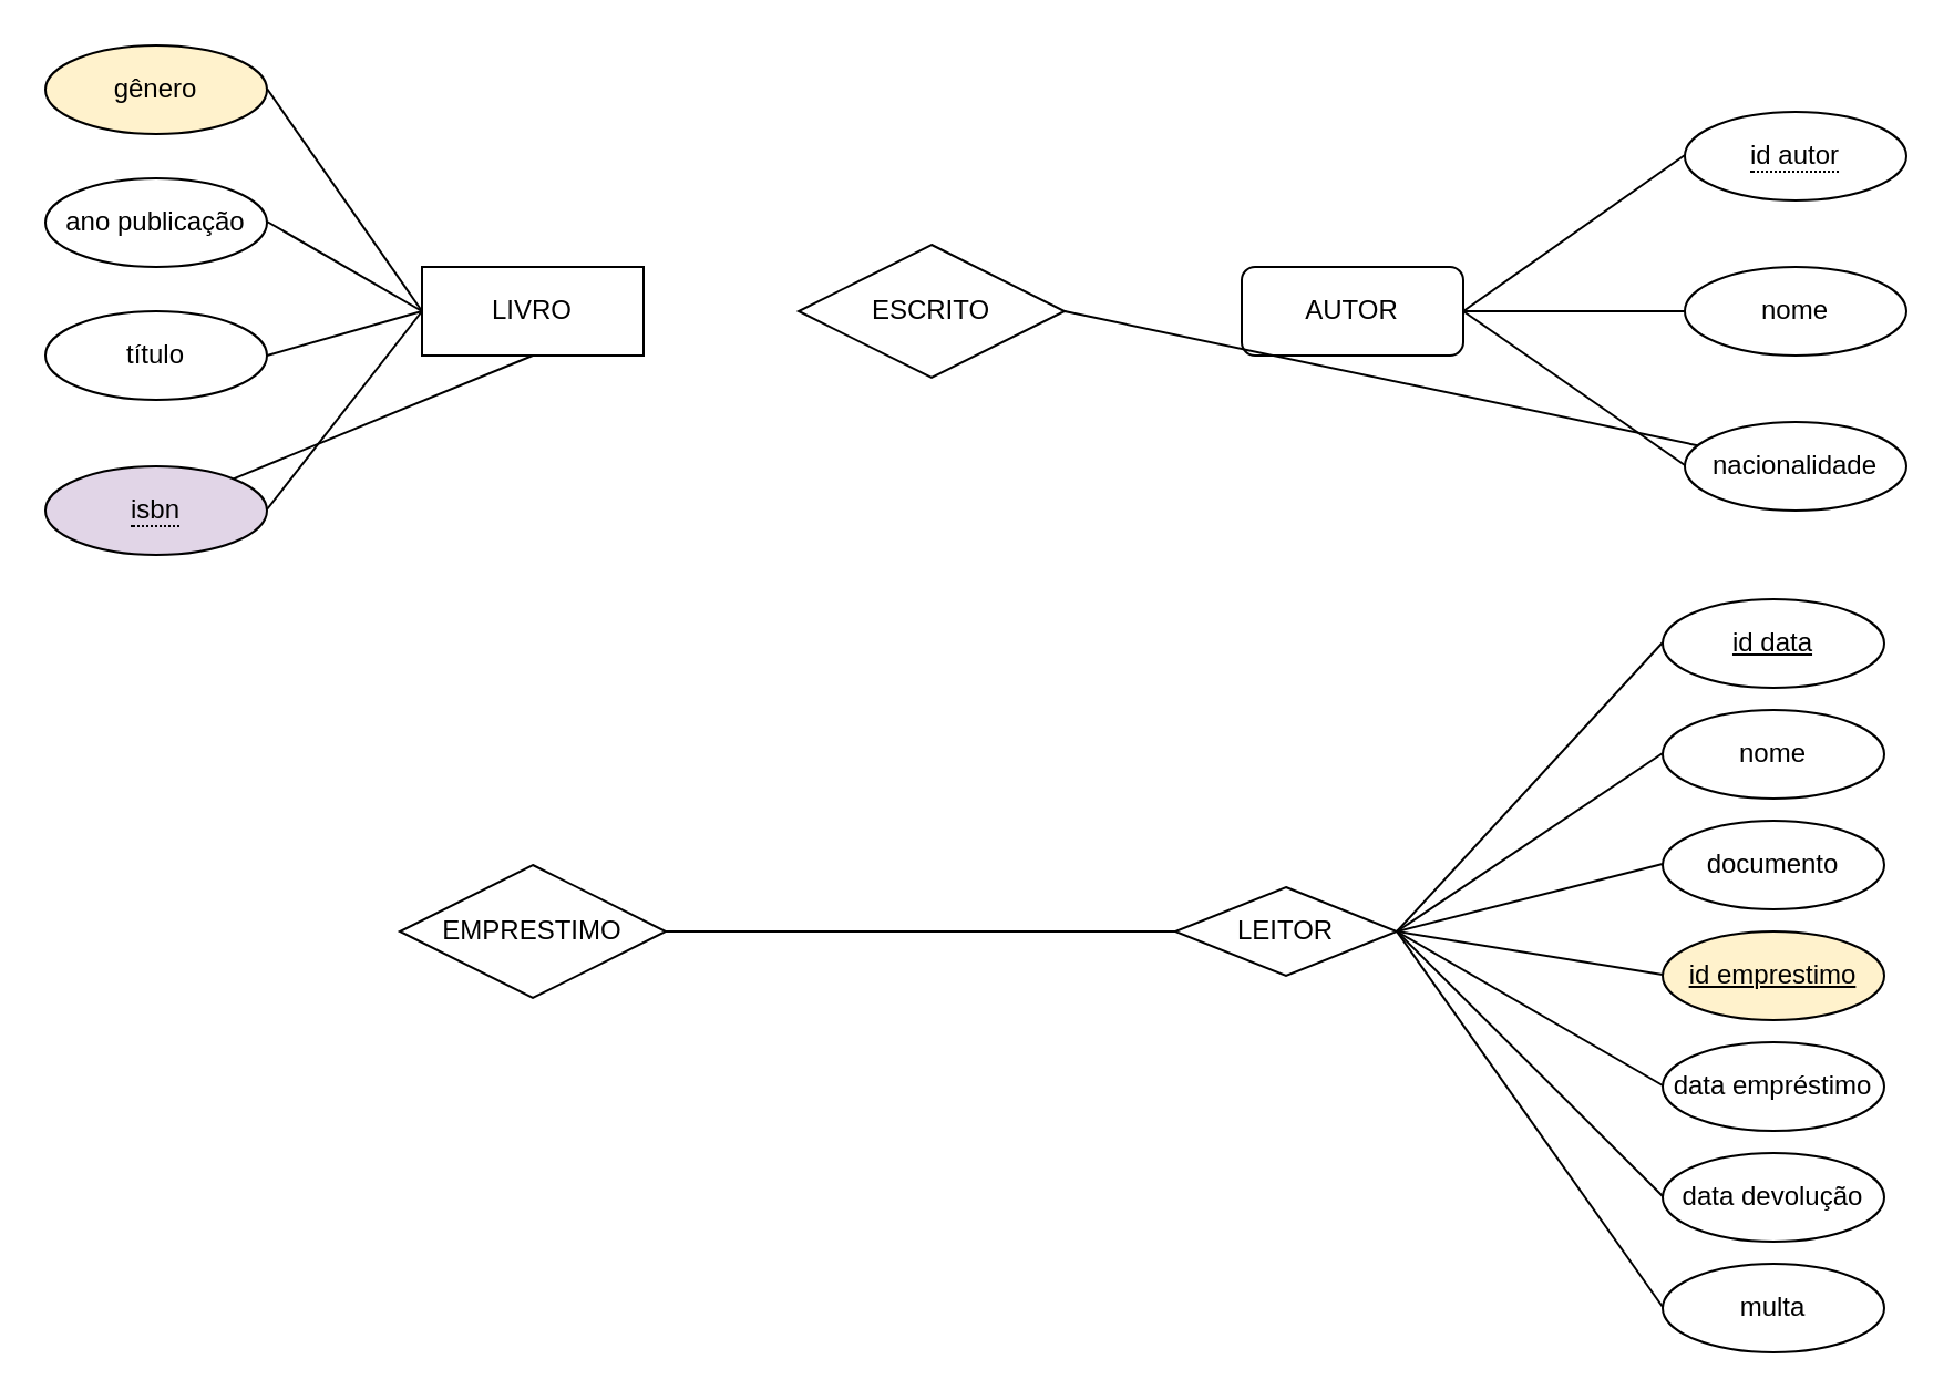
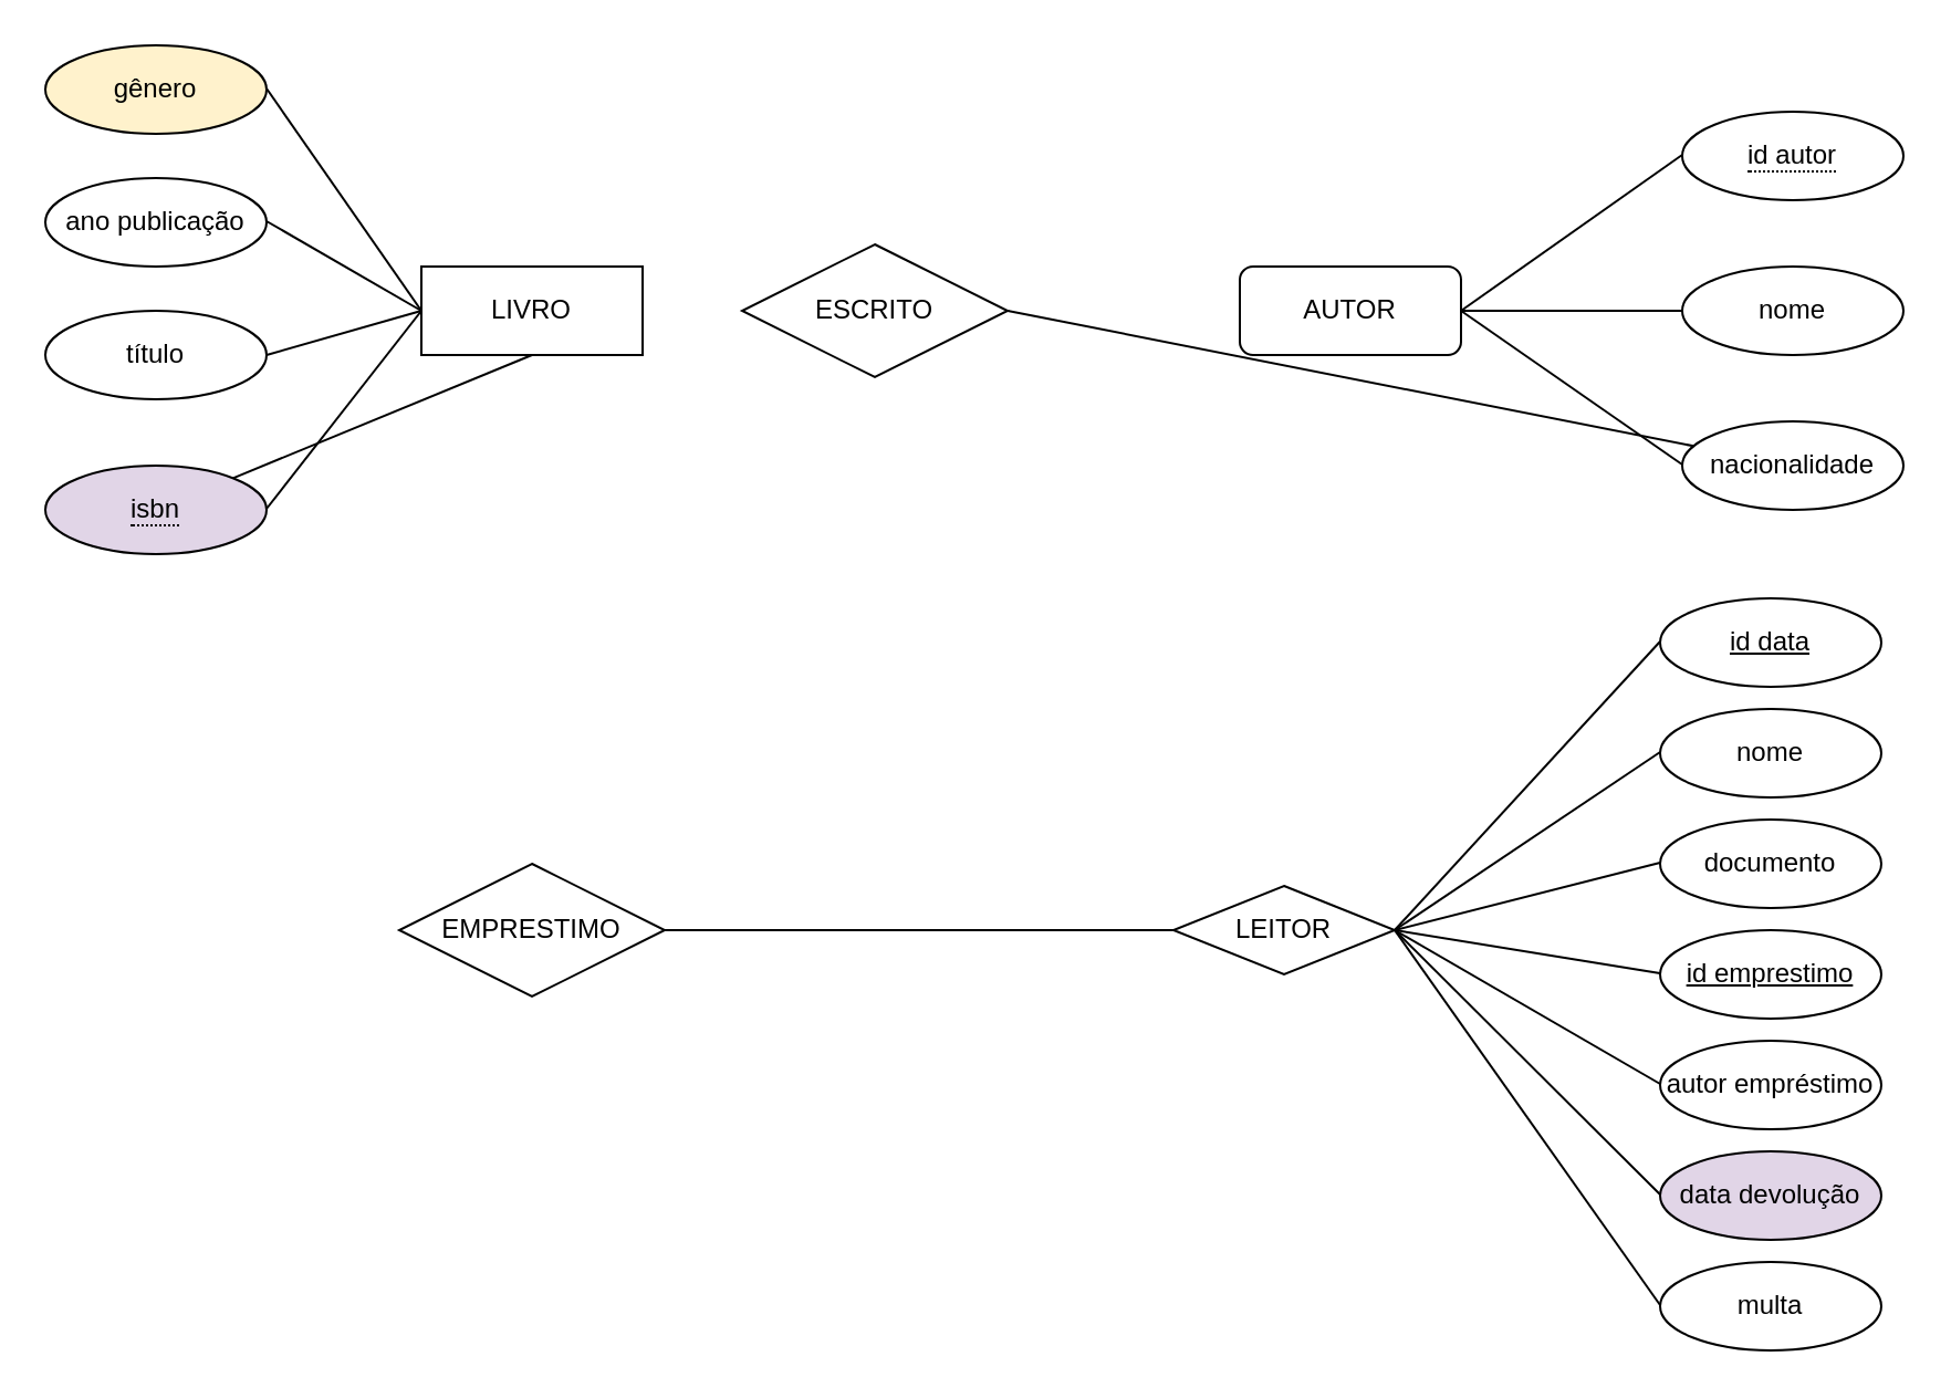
- <mxCell id="4" value="ESCRITO" style="shape=rhombus;perimeter=rhombusPerimeter;whiteSpace=wrap;html=1;align=center;" vertex="1" parent="1"><mxGeometry x="360" y="110" width="120" height="60" as="geometry" /></mxCell>
+ <mxCell id="4" value="ESCRITO" style="shape=rhombus;perimeter=rhombusPerimeter;whiteSpace=wrap;html=1;align=center;" vertex="1" parent="1"><mxGeometry x="335" y="110" width="120" height="60" as="geometry" /></mxCell>
- <mxCell id="23" value="id emprestimo" style="ellipse;whiteSpace=wrap;html=1;align=center;fontStyle=4;fillColor=#fff2cc;" vertex="1" parent="1"><mxGeometry x="750" y="420" width="100" height="40" as="geometry" /></mxCell>
+ <mxCell id="23" value="id emprestimo" style="ellipse;whiteSpace=wrap;html=1;align=center;fontStyle=4;" vertex="1" parent="1"><mxGeometry x="750" y="420" width="100" height="40" as="geometry" /></mxCell>
- <mxCell id="24" value="data empréstimo" style="ellipse;whiteSpace=wrap;html=1;align=center;" vertex="1" parent="1"><mxGeometry x="750" y="470" width="100" height="40" as="geometry" /></mxCell>
+ <mxCell id="24" value="autor empréstimo" style="ellipse;whiteSpace=wrap;html=1;align=center;" vertex="1" parent="1"><mxGeometry x="750" y="470" width="100" height="40" as="geometry" /></mxCell>
- <mxCell id="25" value="data devolução" style="ellipse;whiteSpace=wrap;html=1;align=center;" vertex="1" parent="1"><mxGeometry x="750" y="520" width="100" height="40" as="geometry" /></mxCell>
+ <mxCell id="25" value="data devolução" style="ellipse;whiteSpace=wrap;html=1;align=center;fillColor=#e1d5e7;" vertex="1" parent="1"><mxGeometry x="750" y="520" width="100" height="40" as="geometry" /></mxCell>
